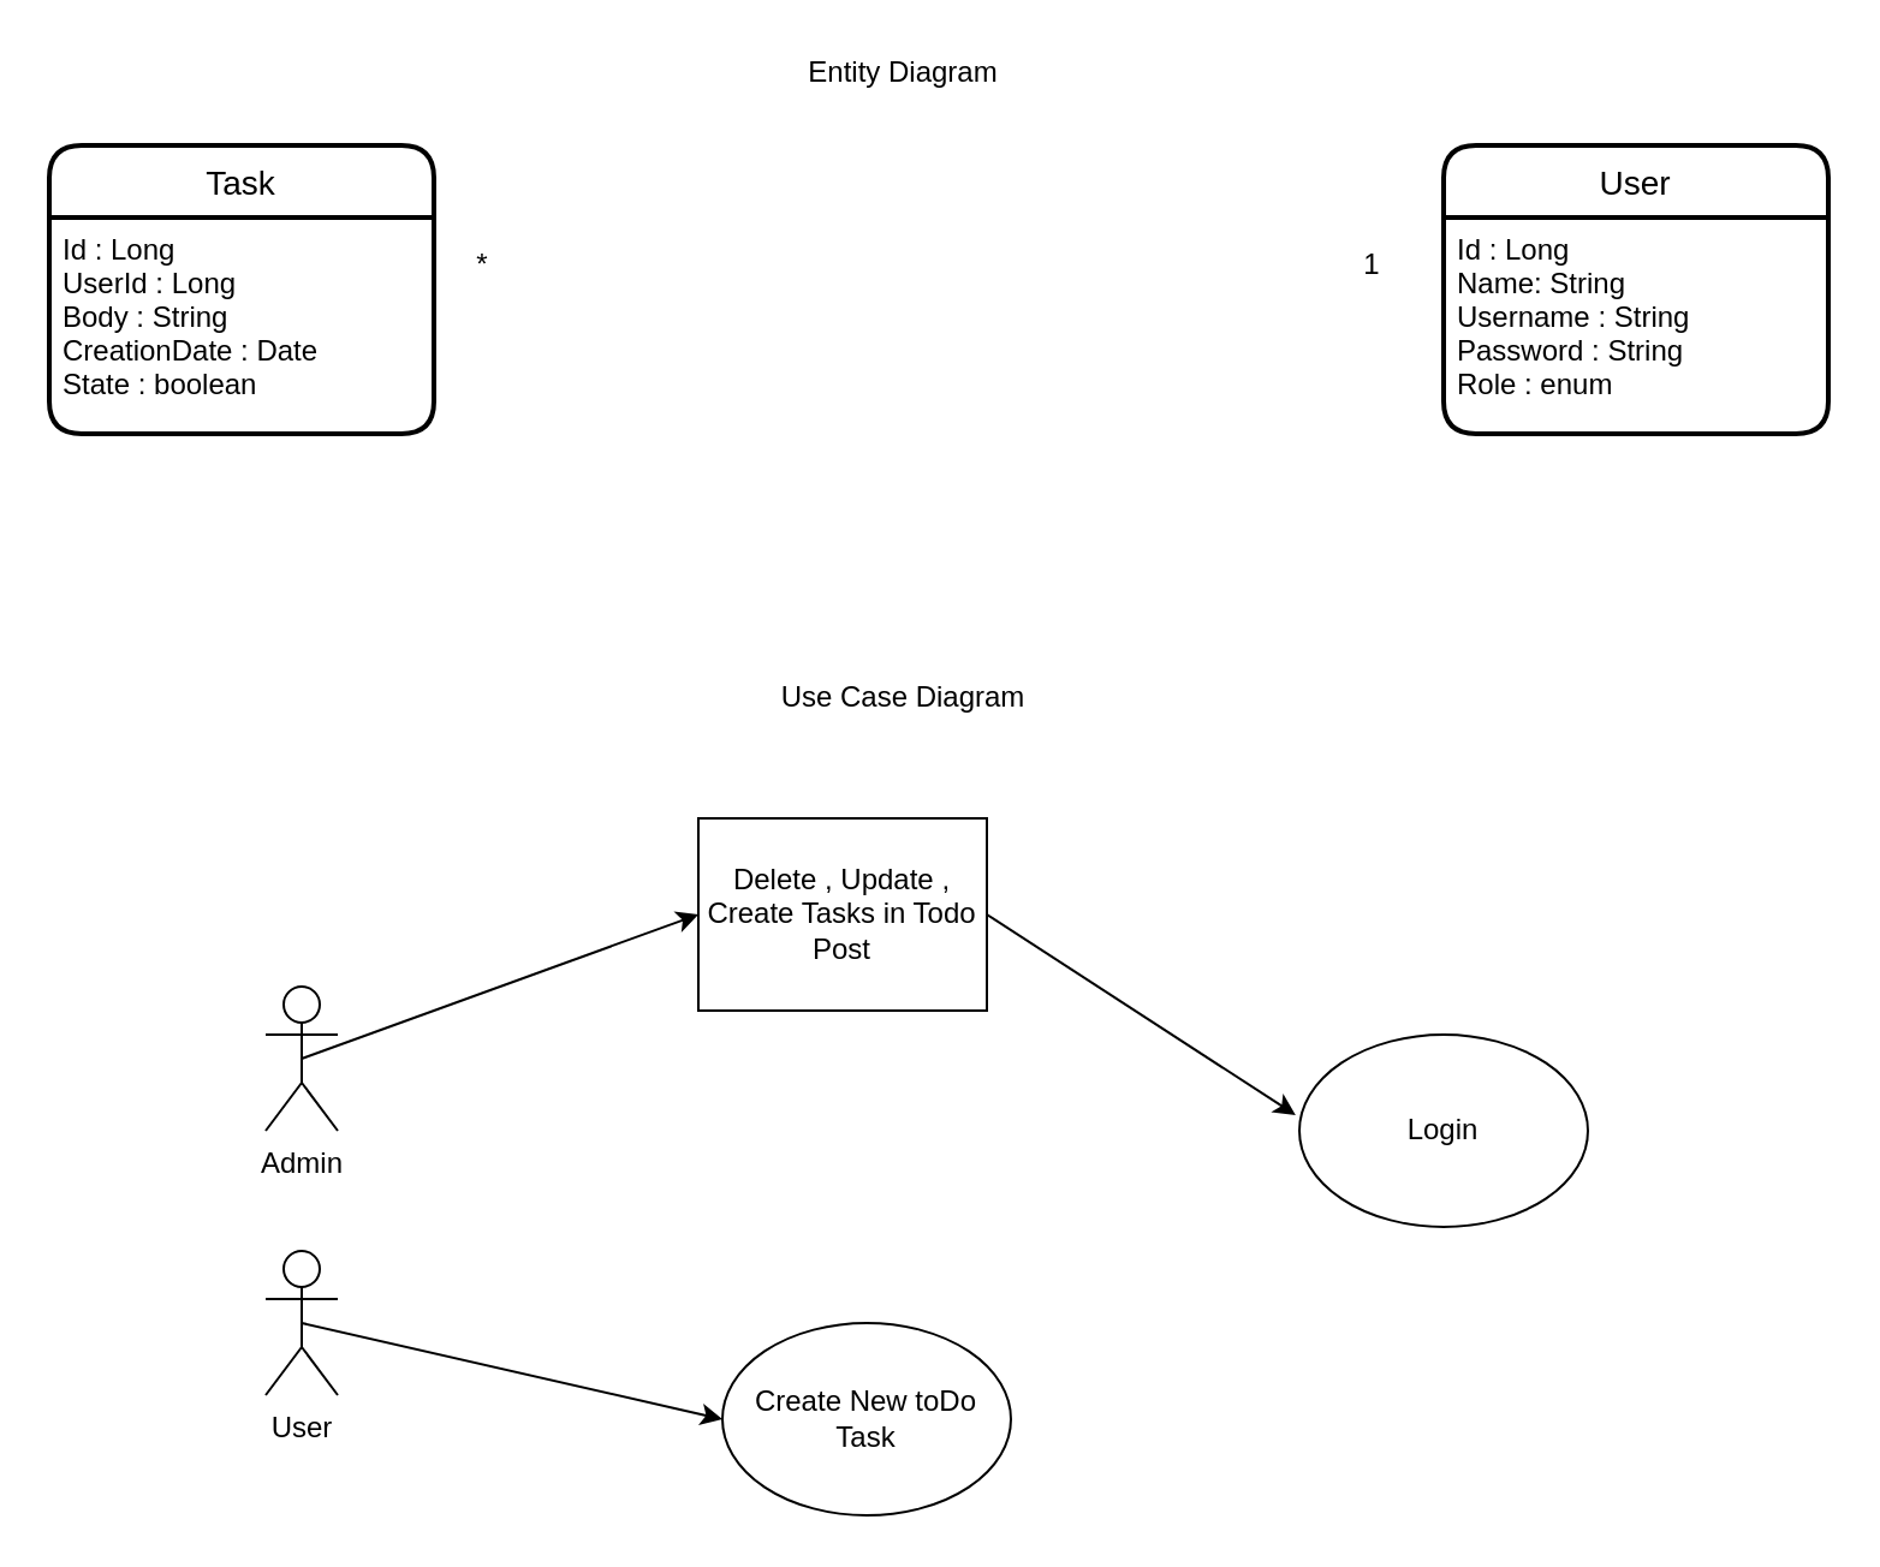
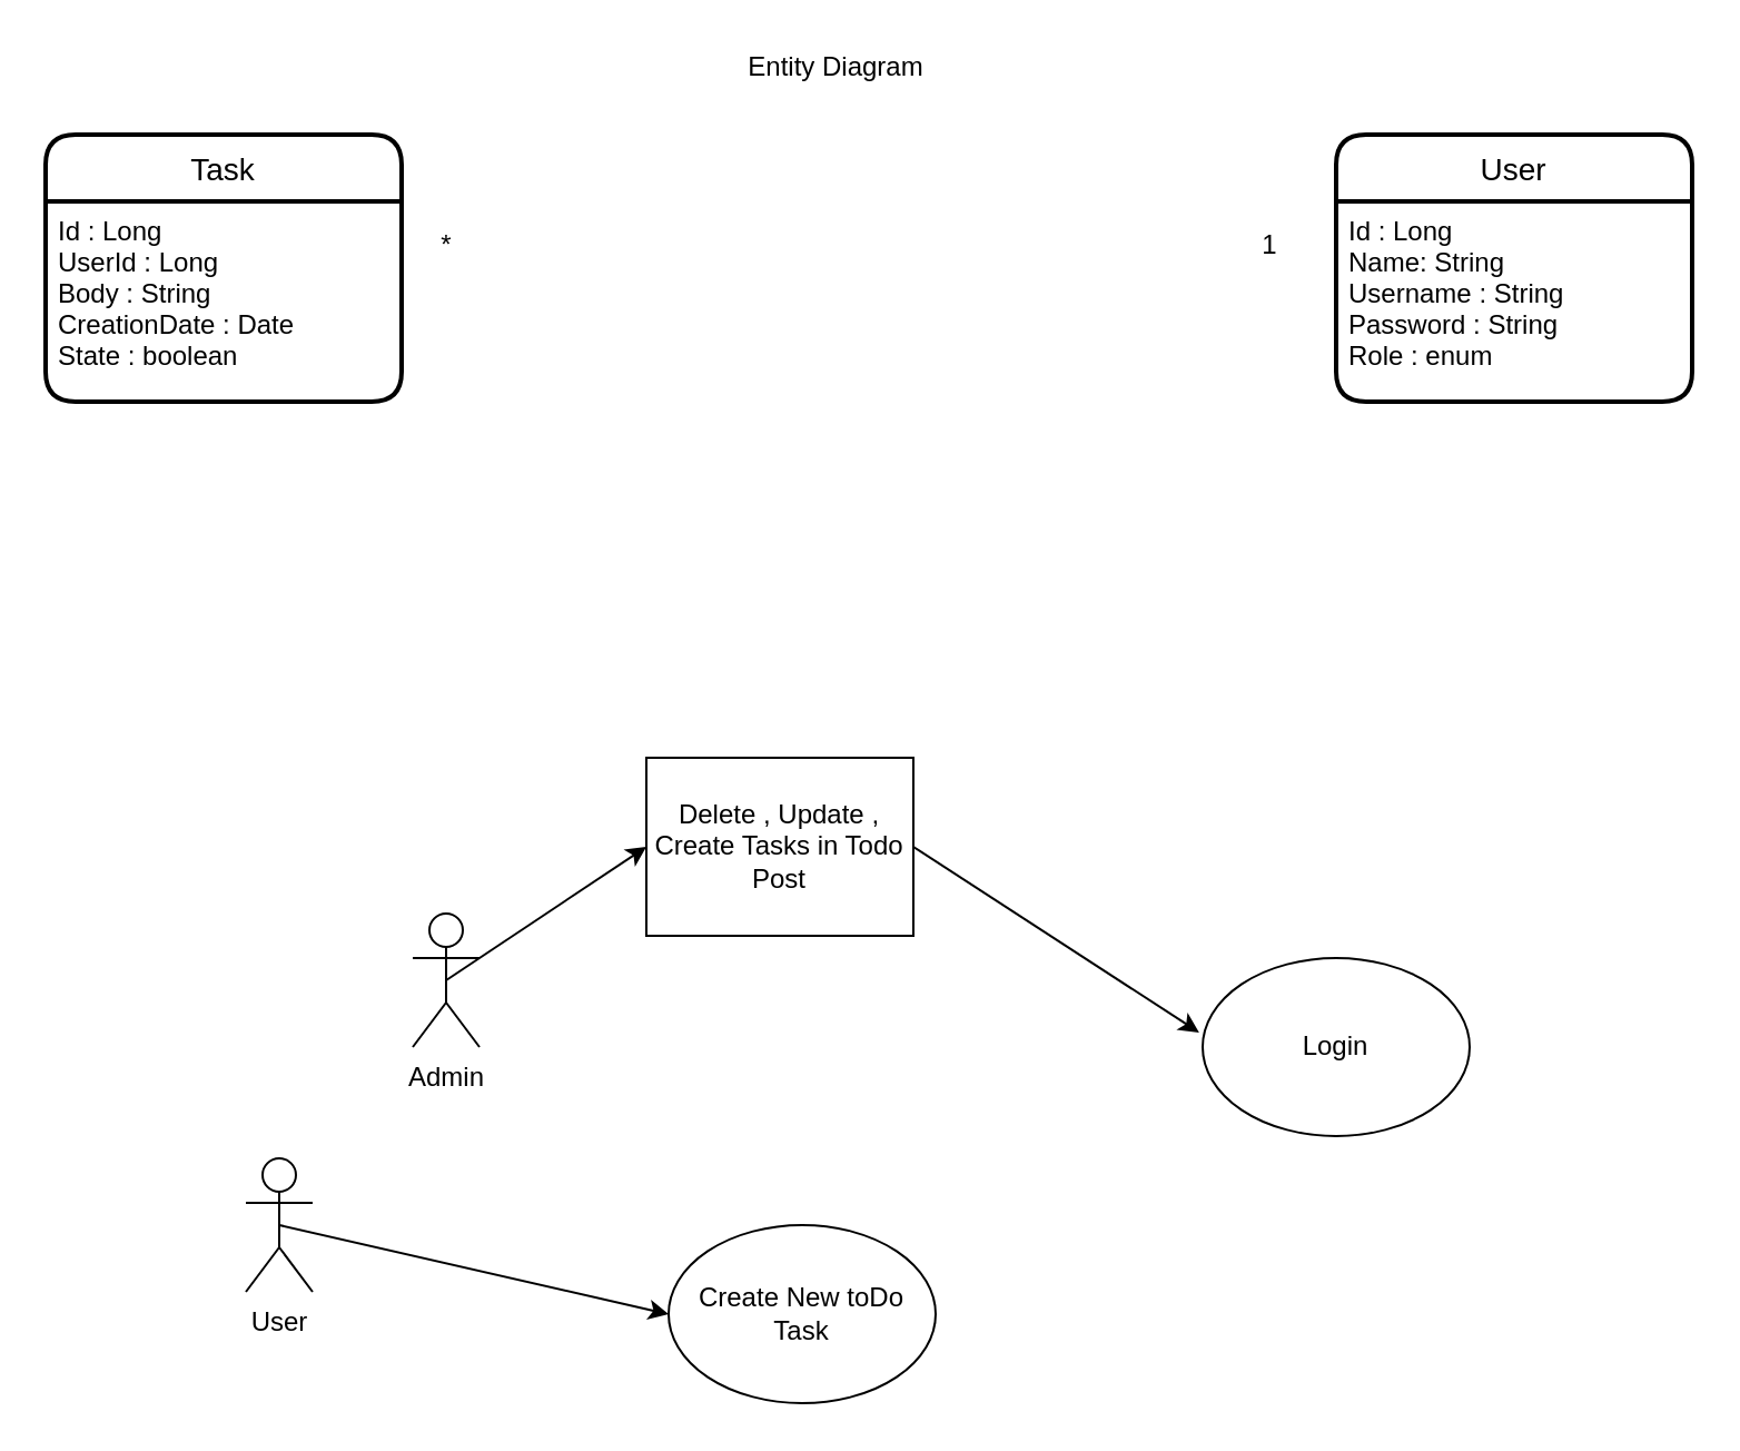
- <mxCell id="14" value="Use Case Diagram" style="text;html=1;align=center;verticalAlign=middle;resizable=0;points=[];autosize=1;strokeColor=none;fillColor=none;" vertex="1" parent="1"><mxGeometry x="315" y="280" width="120" height="20" as="geometry" /></mxCell>
- <mxCell id="3" value="Admin" style="shape=umlActor;verticalLabelPosition=bottom;verticalAlign=top;html=1;outlineConnect=0;" vertex="1" parent="1"><mxGeometry x="110" y="410" width="30" height="60" as="geometry" /></mxCell>
+ <mxCell id="3" value="Admin" style="shape=umlActor;verticalLabelPosition=bottom;verticalAlign=top;html=1;outlineConnect=0;" vertex="1" parent="1"><mxGeometry x="185" y="410" width="30" height="60" as="geometry" /></mxCell>
